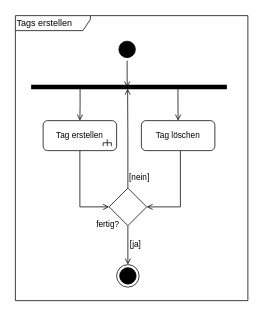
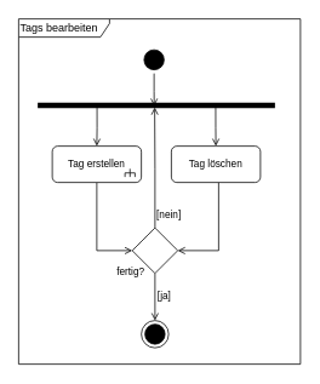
- <mxCell id="13" value="Tags erstellen" style="shape=umlFrame;whiteSpace=wrap;html=1;pointerEvents=0;width=100;height=20;align=left;" vertex="1" parent="1"><mxGeometry x="20" y="20" width="310" height="380" as="geometry" /></mxCell>
+ <mxCell id="13" value="Tags bearbeiten" style="shape=umlFrame;whiteSpace=wrap;html=1;pointerEvents=0;width=100;height=20;align=left;" vertex="1" parent="1"><mxGeometry x="20" y="20" width="310" height="380" as="geometry" /></mxCell>
